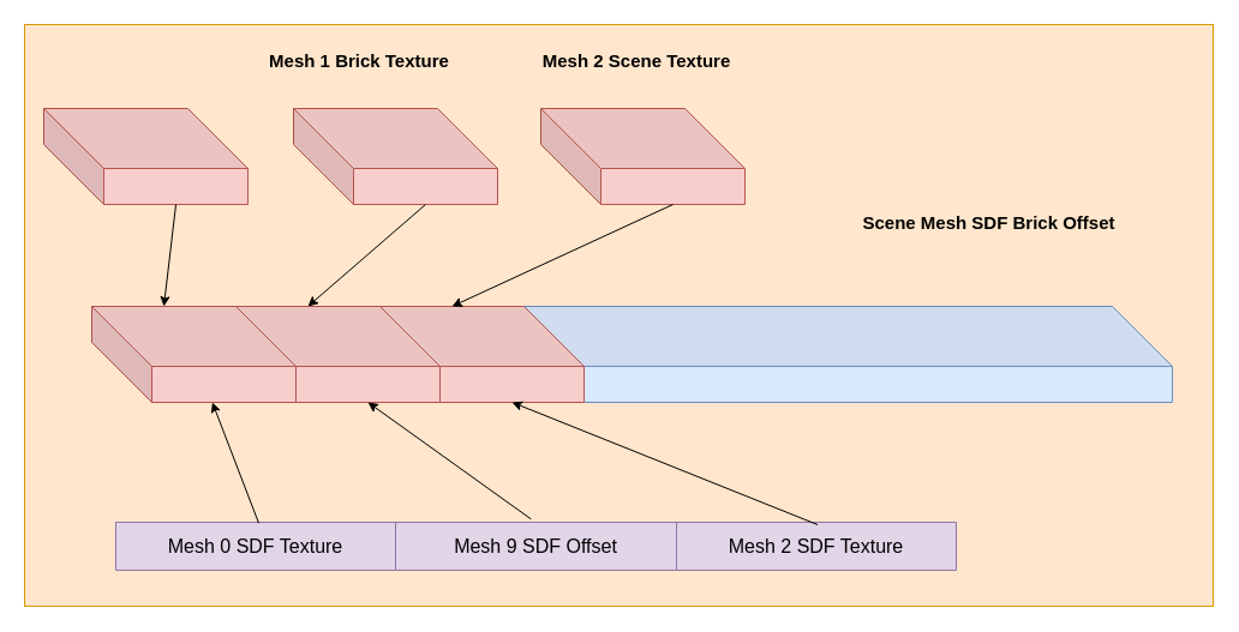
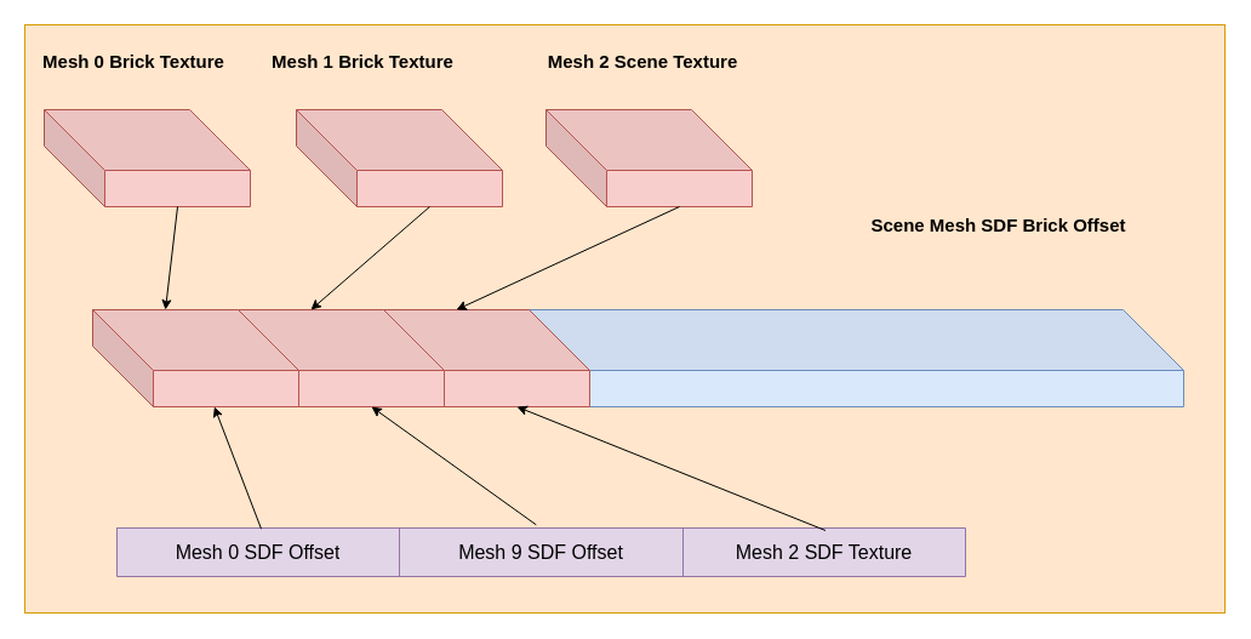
+ <mxCell id="10" value="Mesh 0 Brick Texture" style="text;html=1;align=center;verticalAlign=middle;whiteSpace=wrap;rounded=0;fontSize=15;fontStyle=1" vertex="1" parent="1"><mxGeometry x="20" y="35" width="180" height="30" as="geometry" /></mxCell>
- <mxCell id="19" value="Mesh 0 SDF Texture" style="shape=partialRectangle;html=1;whiteSpace=wrap;connectable=0;strokeColor=inherit;overflow=hidden;fillColor=none;top=0;left=0;bottom=0;right=0;pointerEvents=1;fontSize=16;" vertex="1" parent="18"><mxGeometry width="233" height="40" as="geometry"><mxRectangle width="233" height="40" as="alternateBounds" /></mxGeometry></mxCell>
+ <mxCell id="19" value="Mesh 0 SDF Offset" style="shape=partialRectangle;html=1;whiteSpace=wrap;connectable=0;strokeColor=inherit;overflow=hidden;fillColor=none;top=0;left=0;bottom=0;right=0;pointerEvents=1;fontSize=16;" vertex="1" parent="18"><mxGeometry width="233" height="40" as="geometry"><mxRectangle width="233" height="40" as="alternateBounds" /></mxGeometry></mxCell>
